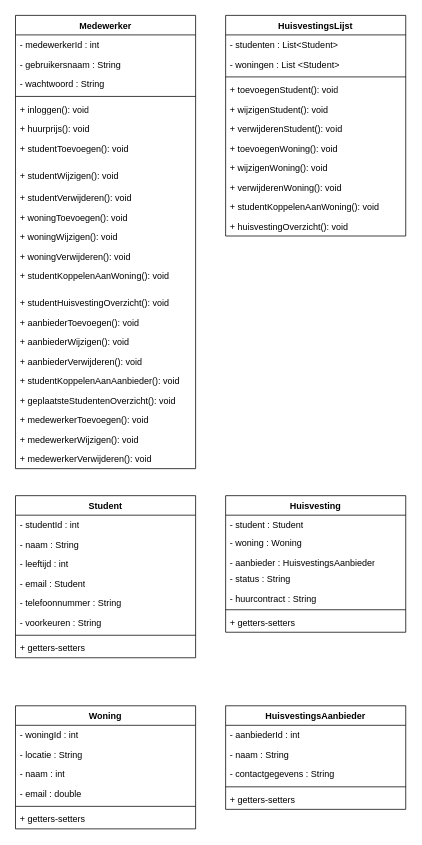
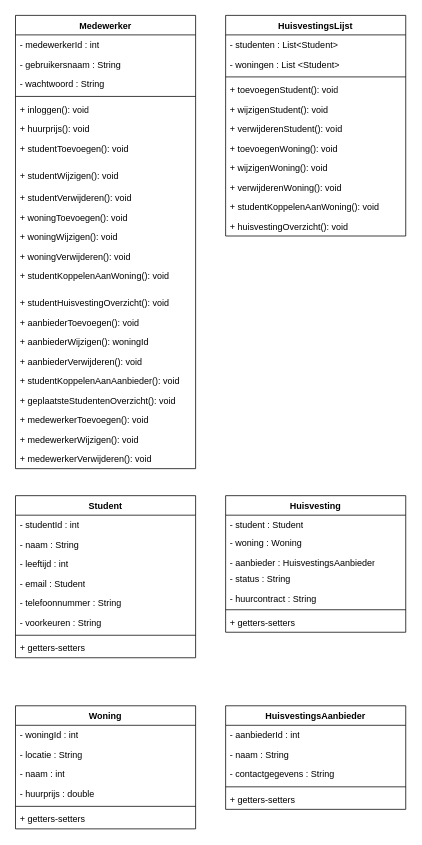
- <mxCell id="18" value="+&amp;nbsp;aanbiederWijzigen(): void" style="text;strokeColor=none;fillColor=none;align=left;verticalAlign=top;spacingLeft=4;spacingRight=4;overflow=hidden;rotatable=0;points=[[0,0.5],[1,0.5]];portConstraint=eastwest;whiteSpace=wrap;html=1;" parent="2" vertex="1"><mxGeometry y="422" width="240" height="26" as="geometry" /></mxCell>
+ <mxCell id="18" value="+&amp;nbsp;aanbiederWijzigen(): woningId" style="text;strokeColor=none;fillColor=none;align=left;verticalAlign=top;spacingLeft=4;spacingRight=4;overflow=hidden;rotatable=0;points=[[0,0.5],[1,0.5]];portConstraint=eastwest;whiteSpace=wrap;html=1;" parent="2" vertex="1"><mxGeometry y="422" width="240" height="26" as="geometry" /></mxCell>
- <mxCell id="50" value="-&amp;nbsp;email : double" style="text;strokeColor=none;fillColor=none;align=left;verticalAlign=top;spacingLeft=4;spacingRight=4;overflow=hidden;rotatable=0;points=[[0,0.5],[1,0.5]];portConstraint=eastwest;whiteSpace=wrap;html=1;" parent="46" vertex="1"><mxGeometry y="104" width="240" height="26" as="geometry" /></mxCell>
+ <mxCell id="50" value="-&amp;nbsp;huurprijs : double" style="text;strokeColor=none;fillColor=none;align=left;verticalAlign=top;spacingLeft=4;spacingRight=4;overflow=hidden;rotatable=0;points=[[0,0.5],[1,0.5]];portConstraint=eastwest;whiteSpace=wrap;html=1;" parent="46" vertex="1"><mxGeometry y="104" width="240" height="26" as="geometry" /></mxCell>
